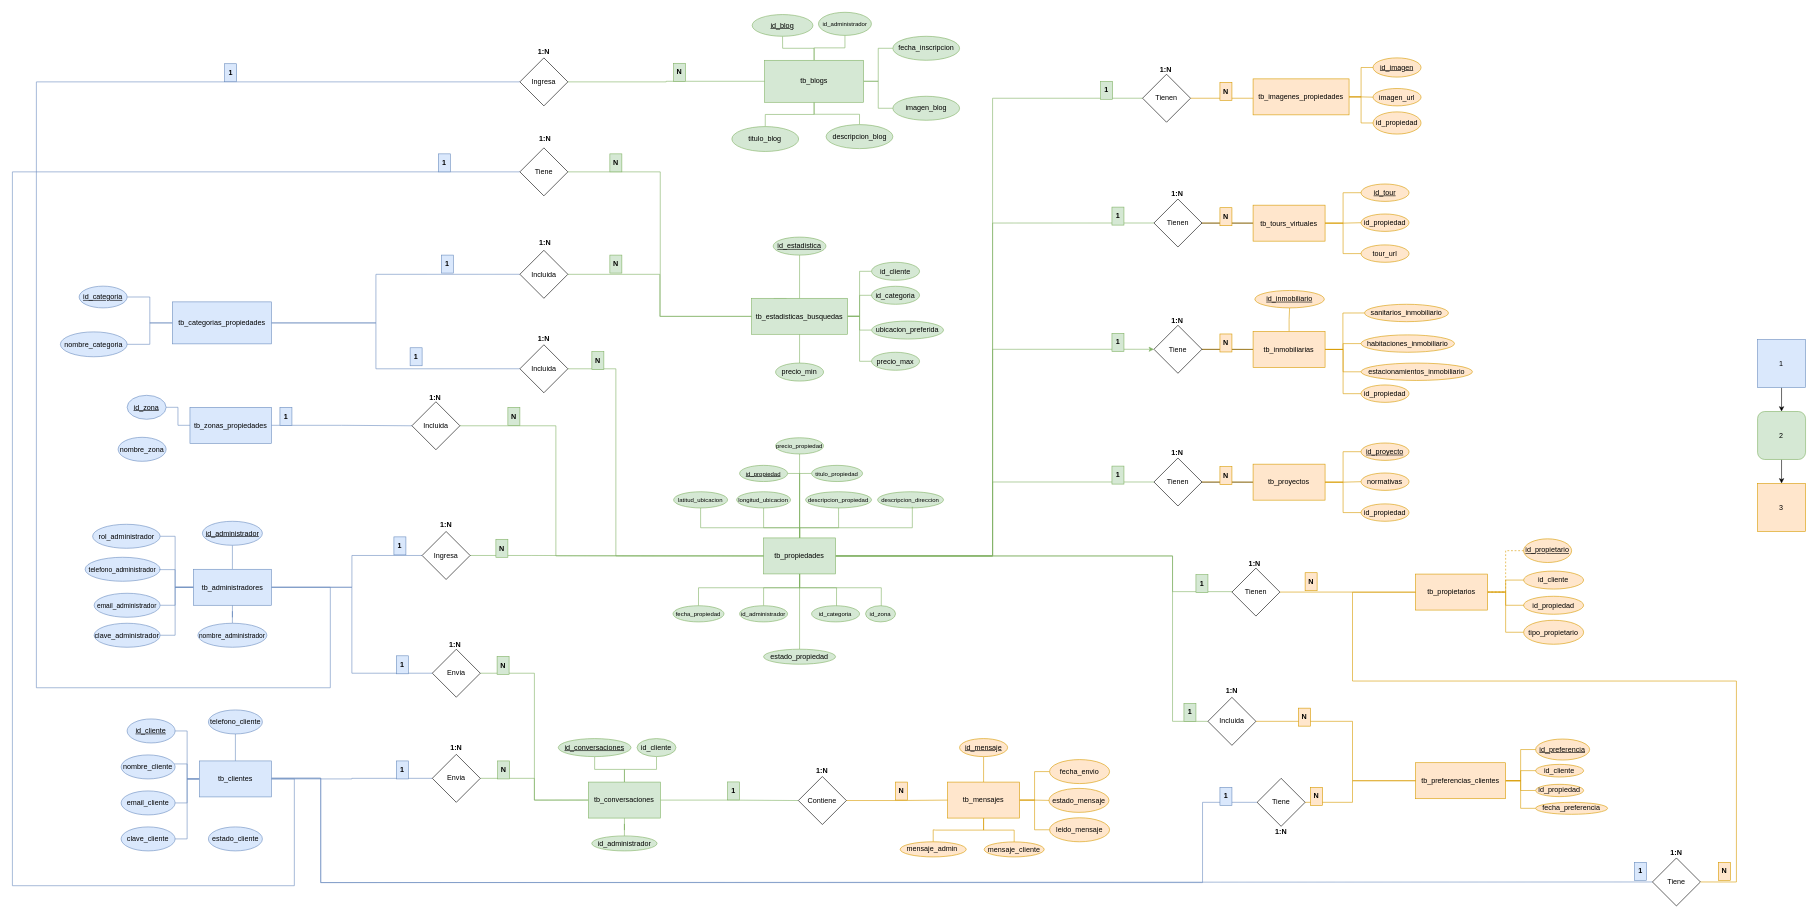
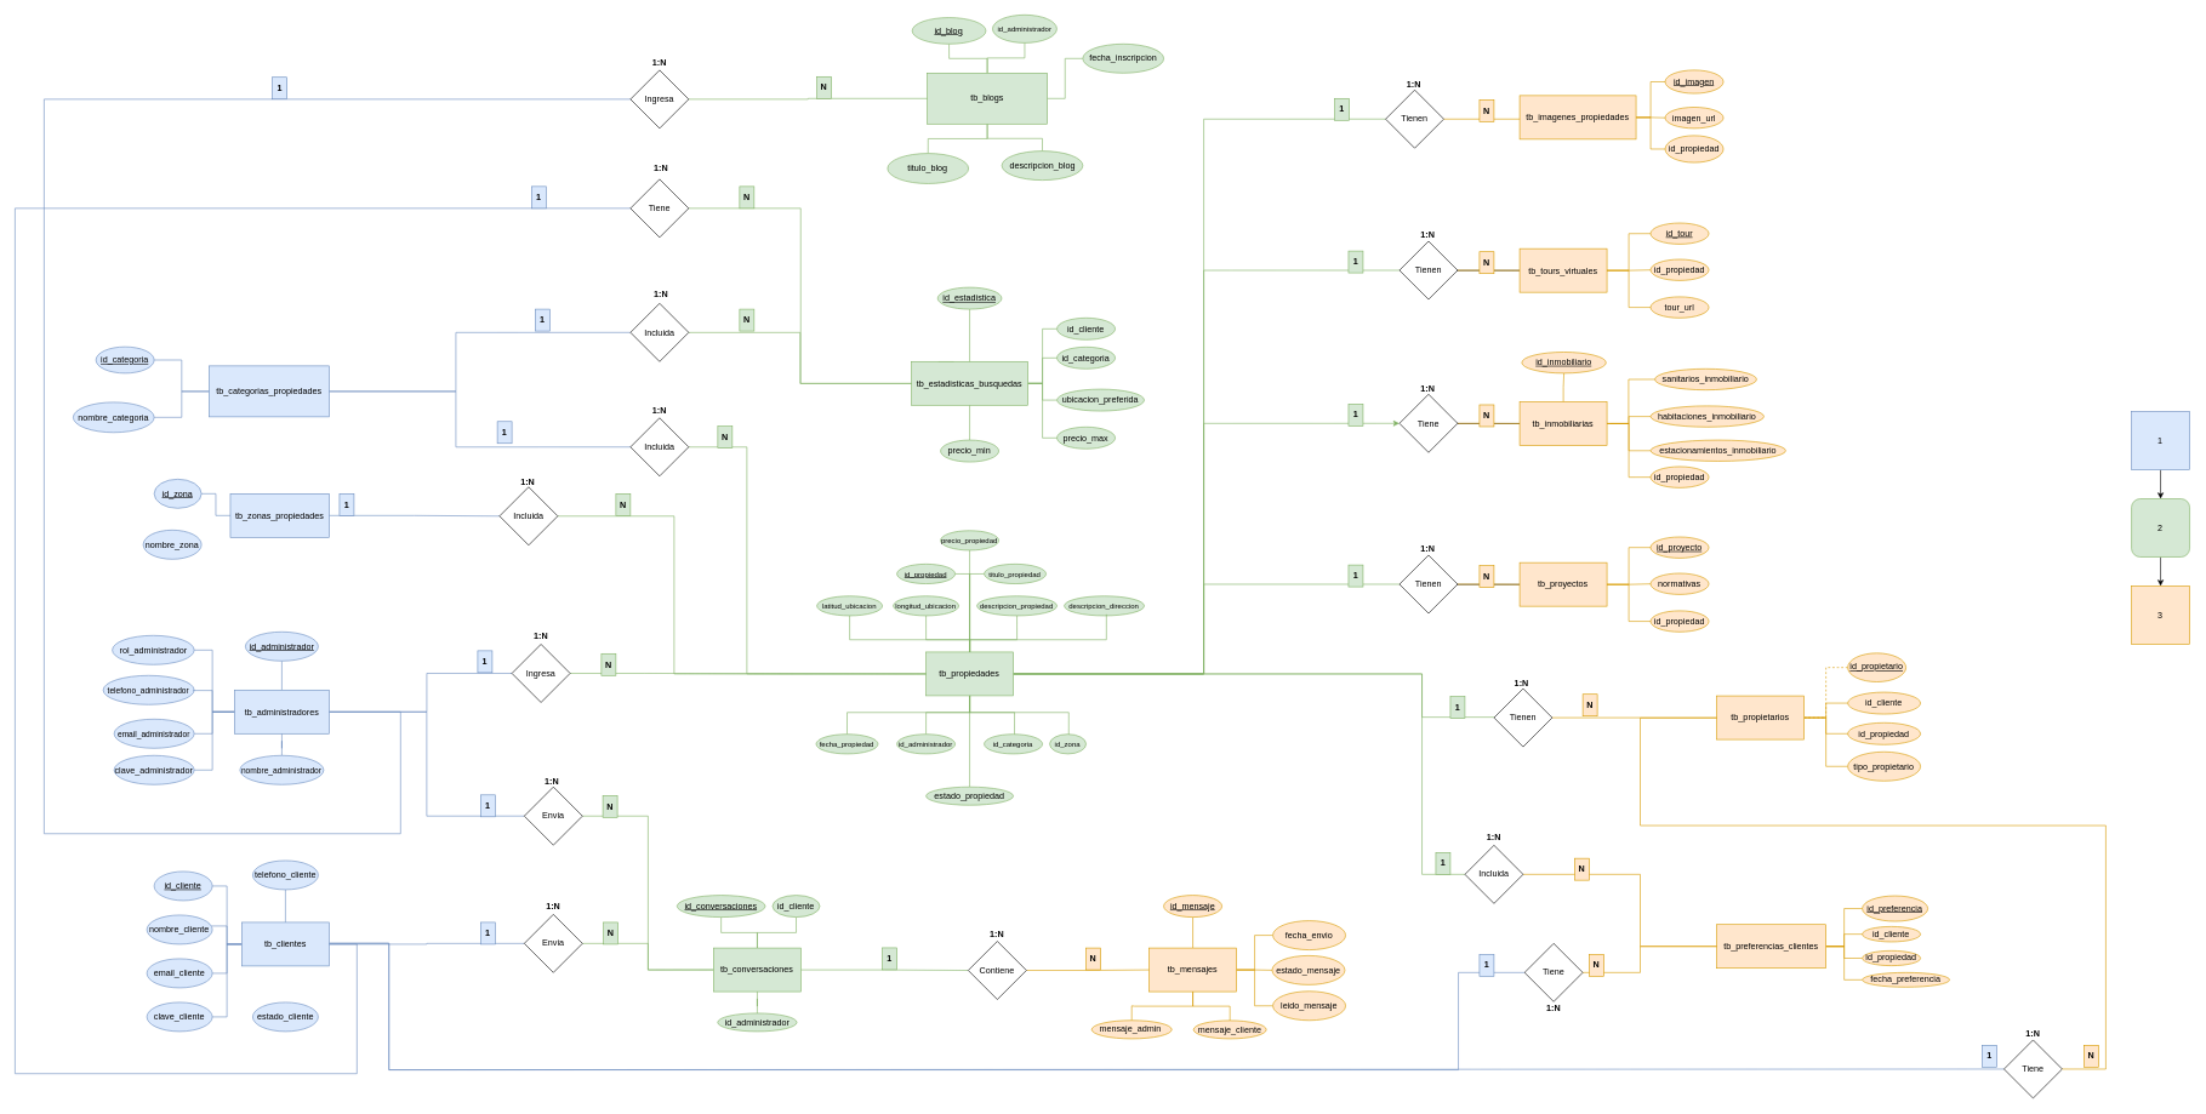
- <mxCell id="251" style="edgeStyle=orthogonalEdgeStyle;rounded=0;orthogonalLoop=1;jettySize=auto;html=1;entryX=0;entryY=0.5;entryDx=0;entryDy=0;endArrow=none;endFill=0;fillColor=#d5e8d4;strokeColor=#82b366;" edge="1" parent="1" source="256" target="261"><mxGeometry relative="1" as="geometry" /></mxCell>
- <mxCell id="261" value="imagen_blog" style="ellipse;whiteSpace=wrap;html=1;fillColor=#d5e8d4;strokeColor=#82b366;" vertex="1" parent="1"><mxGeometry x="1487.75" y="160" width="111.25" height="40" as="geometry" /></mxCell>
